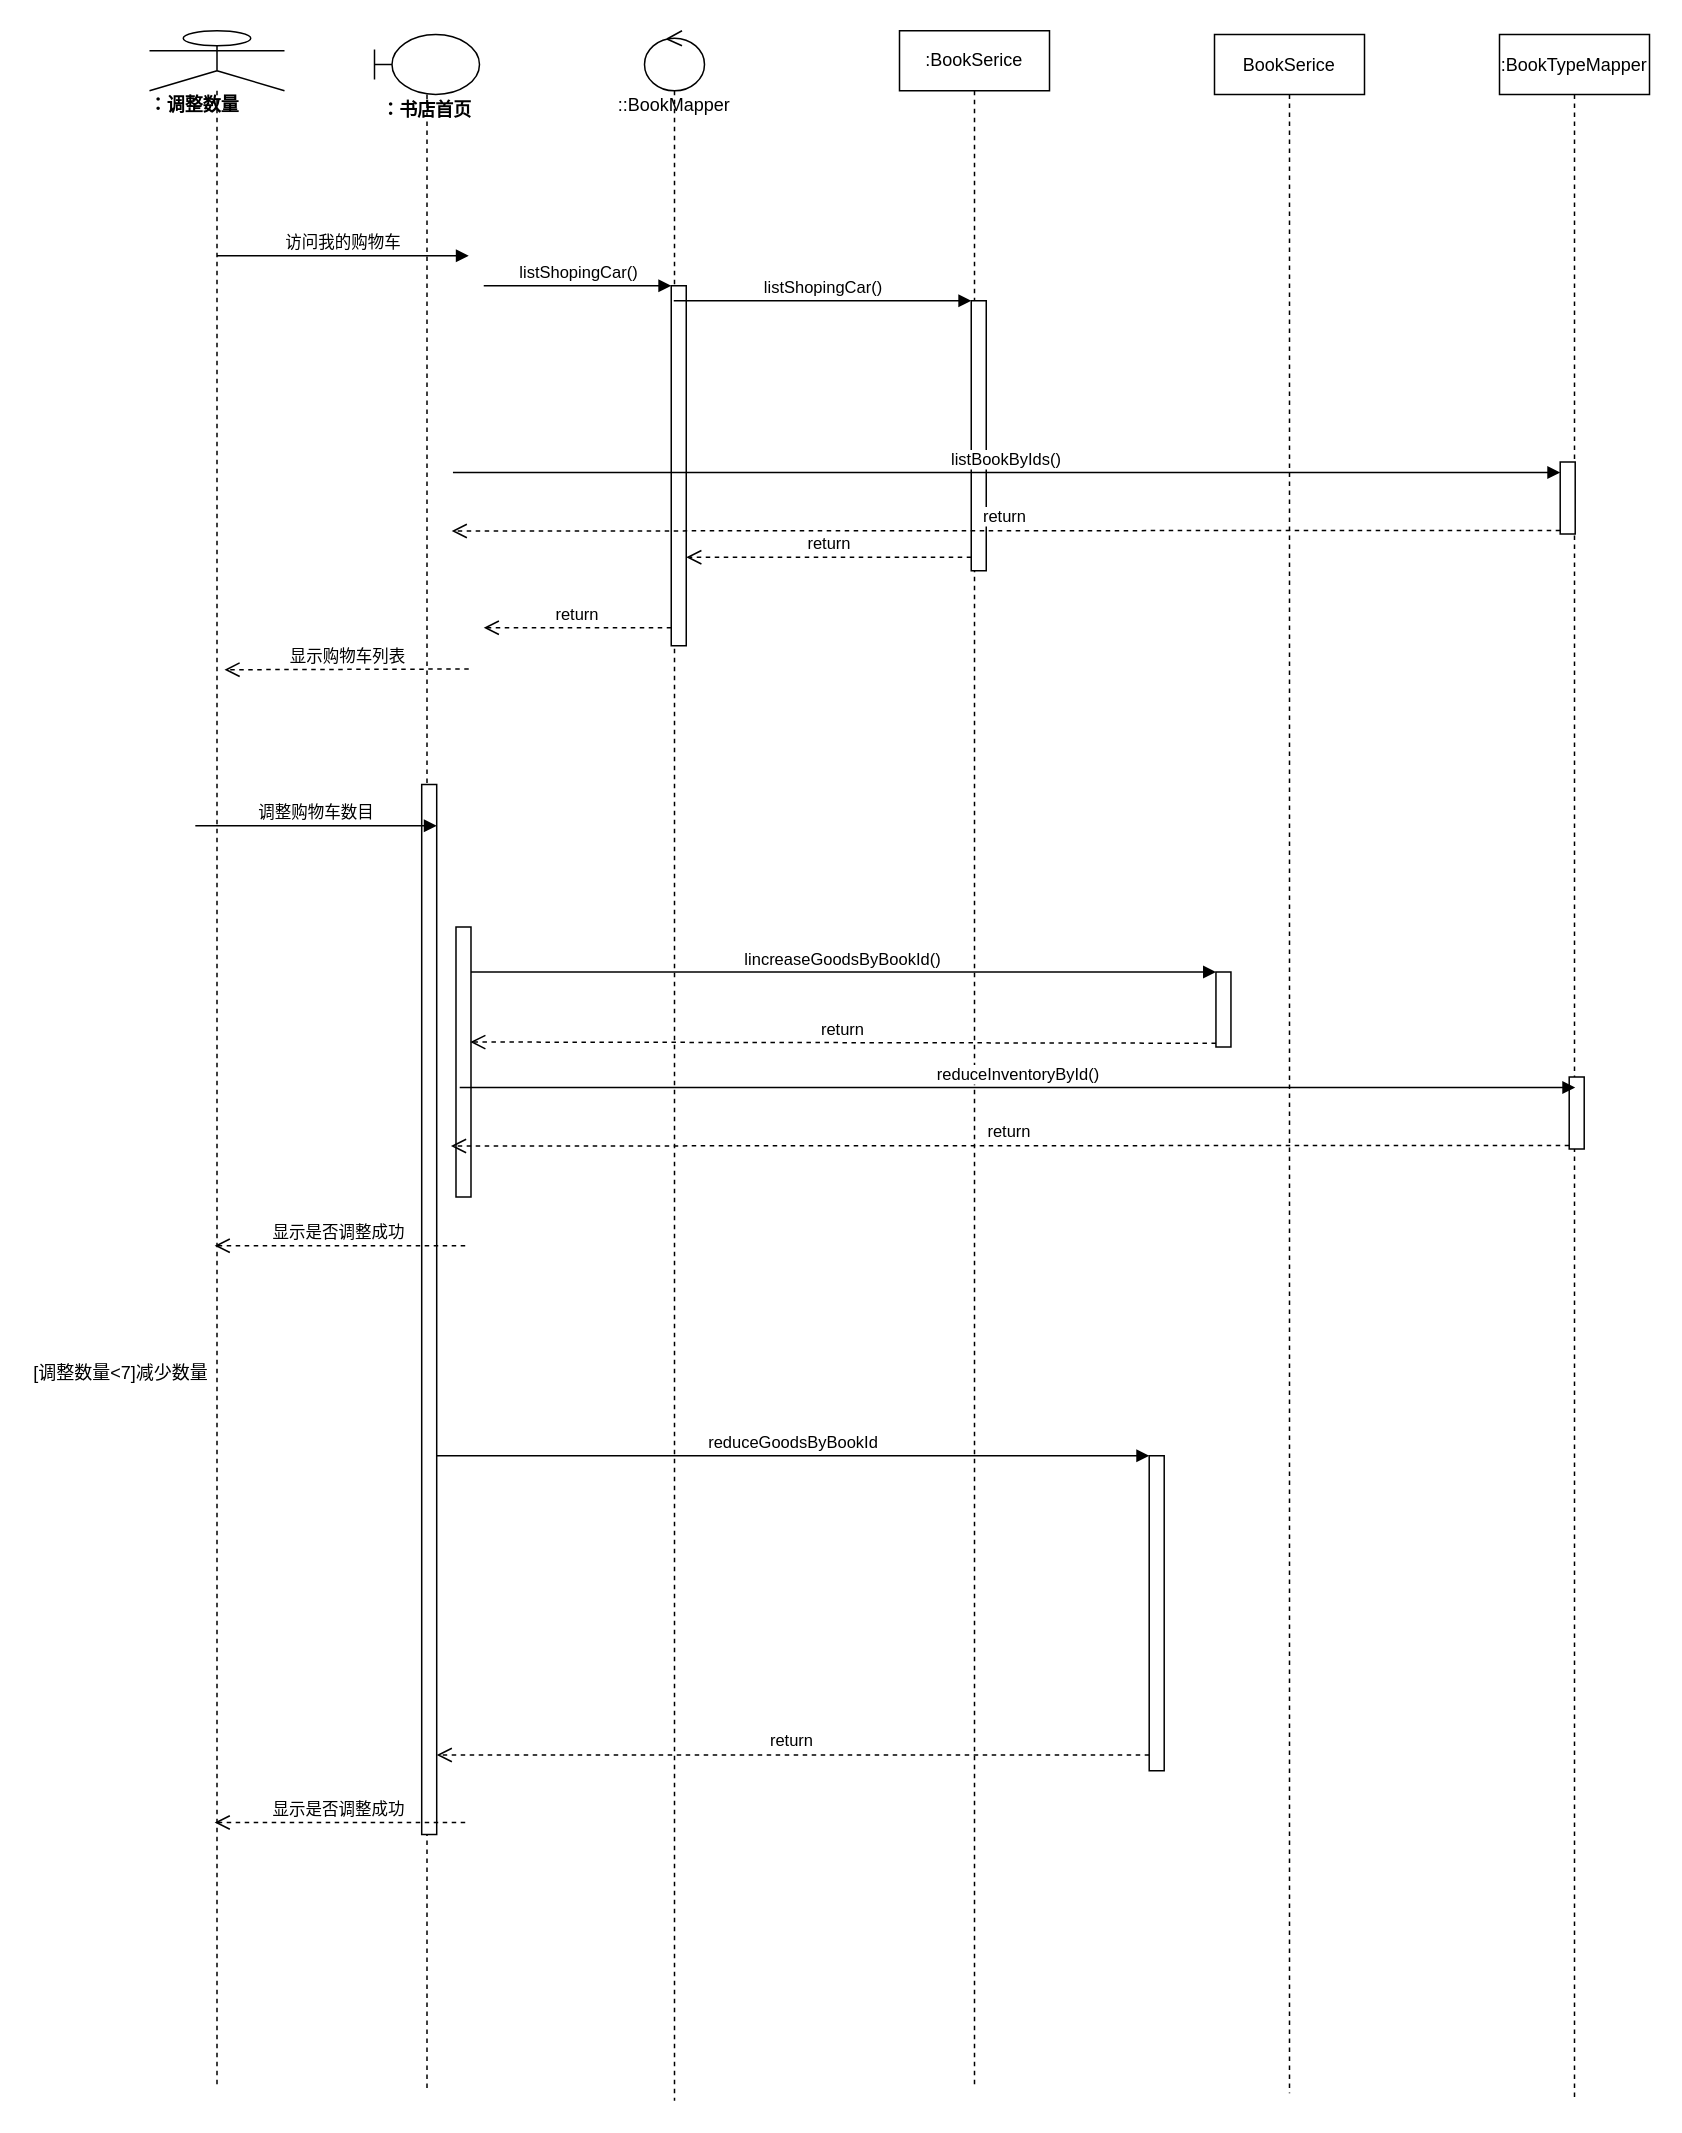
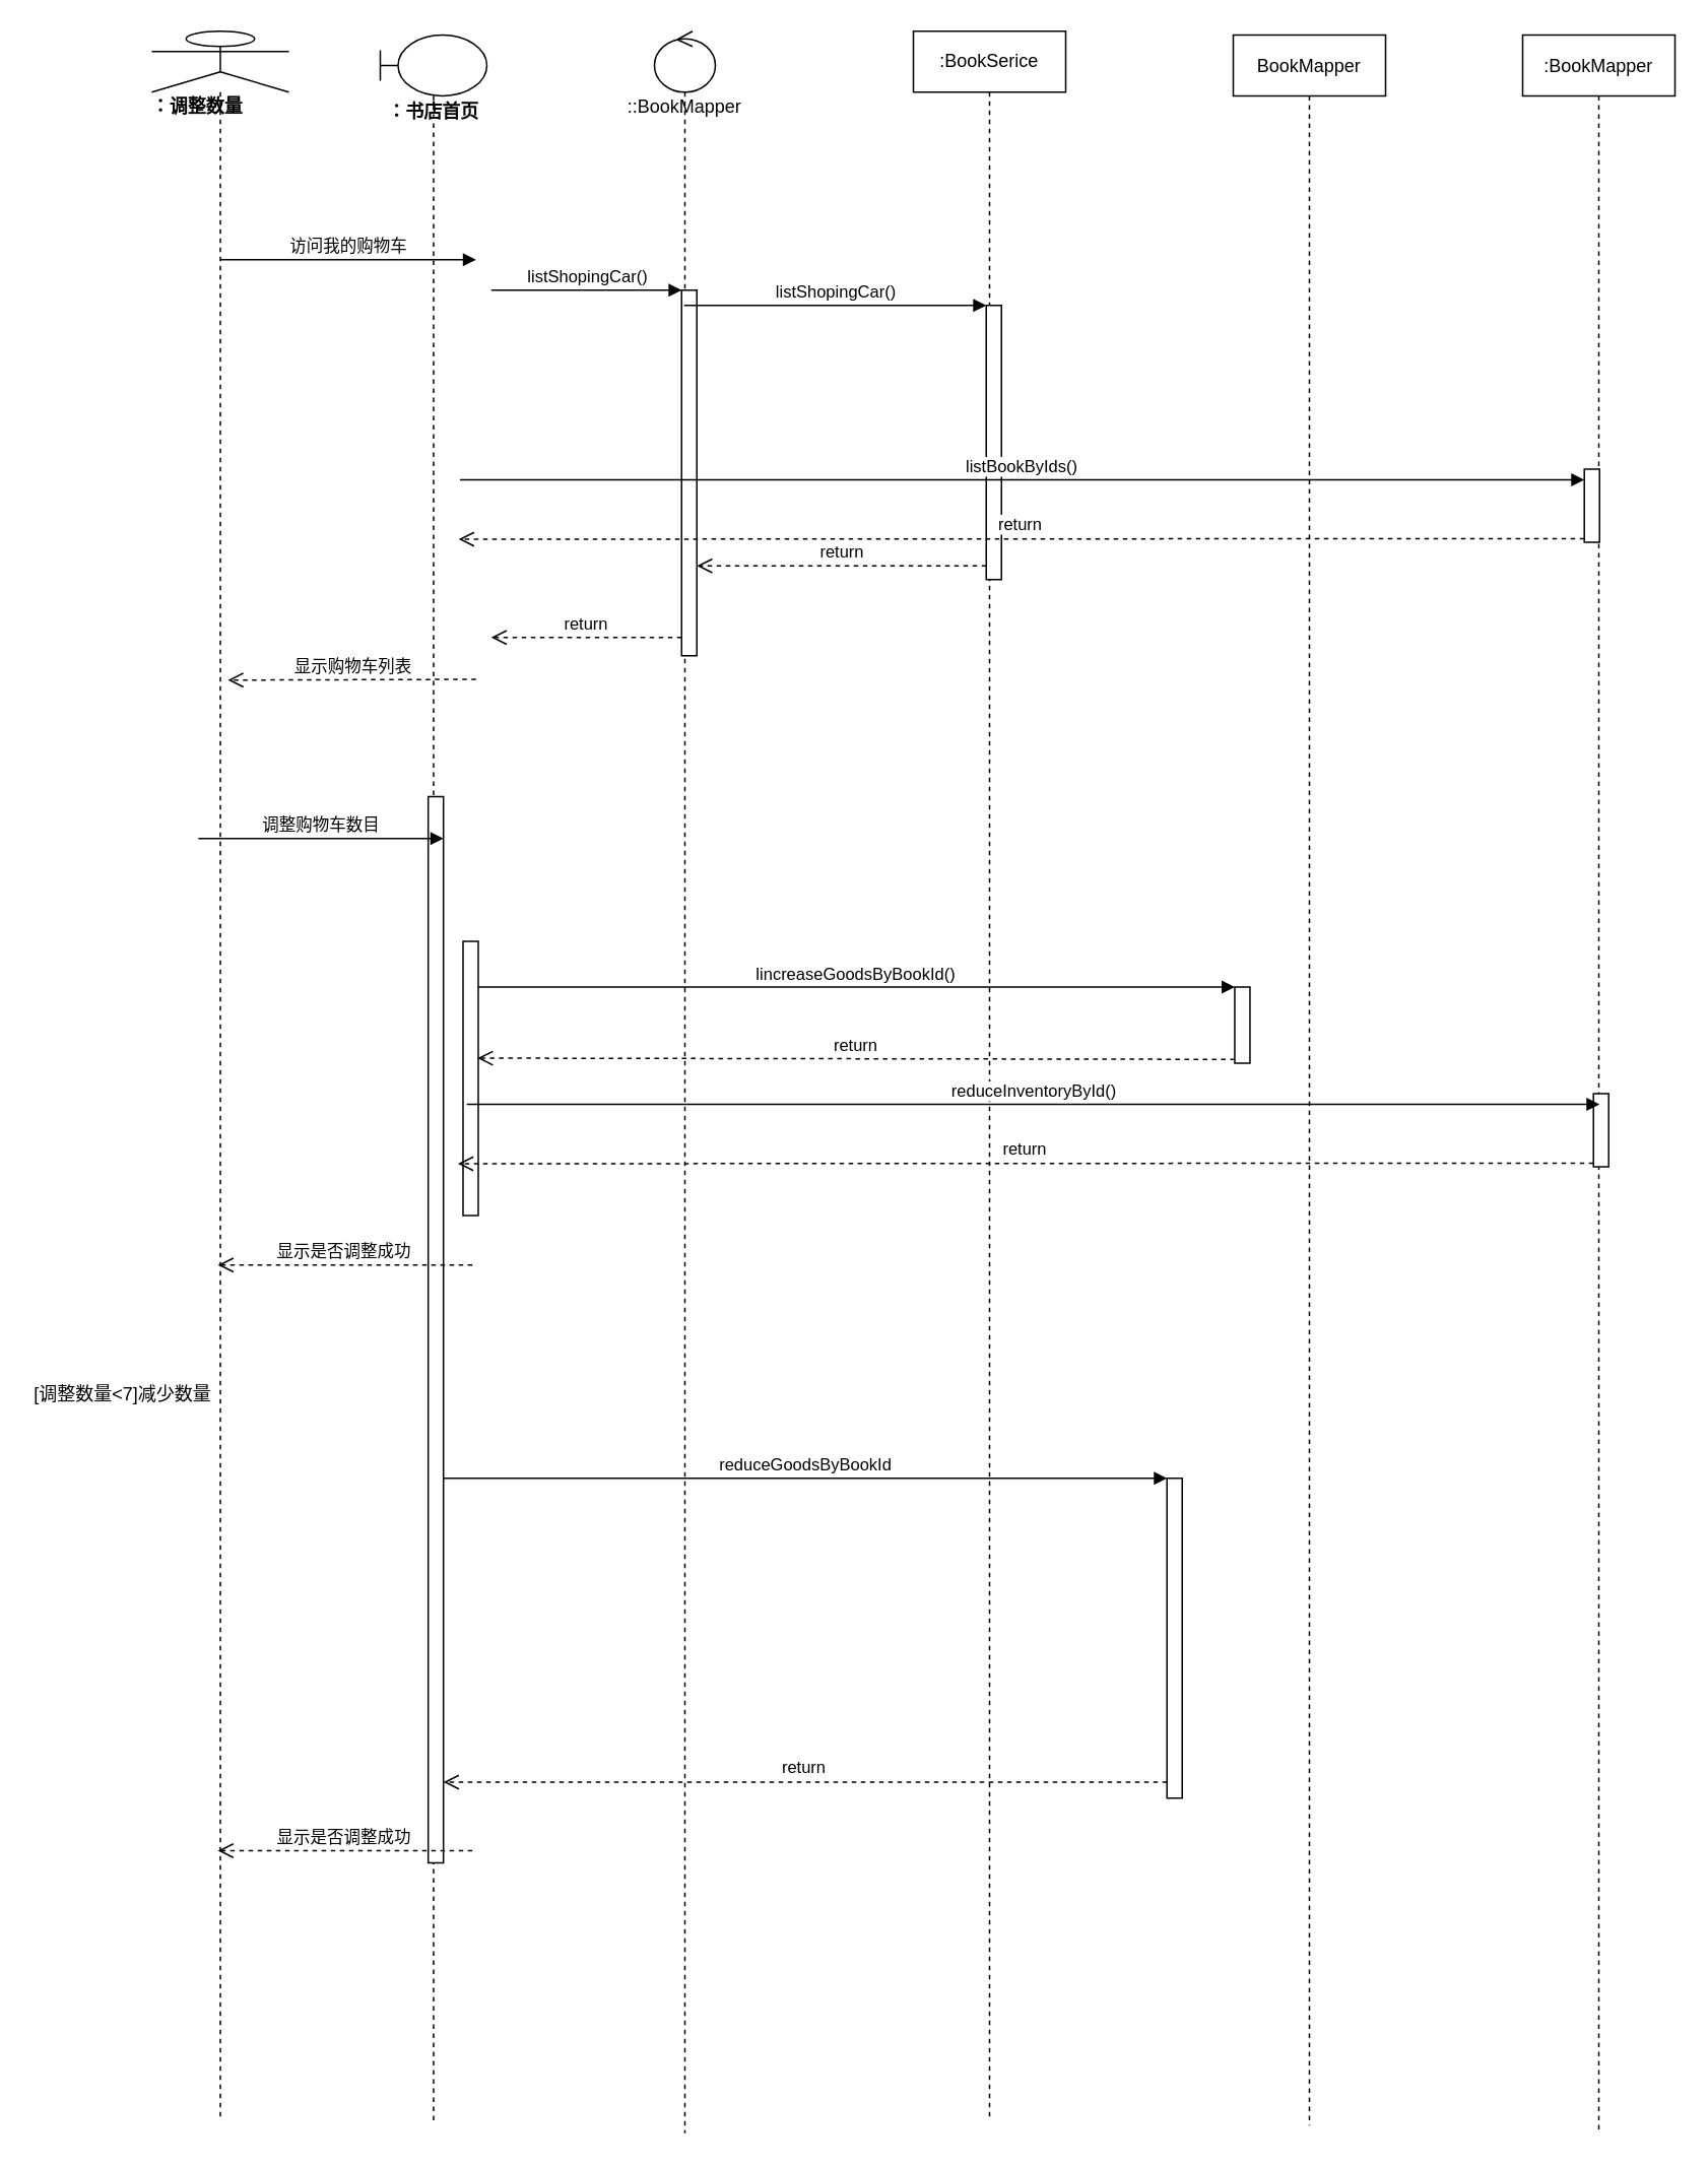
- <mxCell id="27" value="BookSerice" style="shape=umlLifeline;perimeter=lifelinePerimeter;whiteSpace=wrap;html=1;container=1;collapsible=0;recursiveResize=0;outlineConnect=0;" vertex="1" parent="1"><mxGeometry x="809" y="22.5" width="100" height="1372.5" as="geometry" /></mxCell>
+ <mxCell id="27" value="BookMapper" style="shape=umlLifeline;perimeter=lifelinePerimeter;whiteSpace=wrap;html=1;container=1;collapsible=0;recursiveResize=0;outlineConnect=0;" vertex="1" parent="1"><mxGeometry x="809" y="22.5" width="100" height="1372.5" as="geometry" /></mxCell>
- <mxCell id="16" value=":BookTypeMapper" style="shape=umlLifeline;perimeter=lifelinePerimeter;whiteSpace=wrap;html=1;container=1;collapsible=0;recursiveResize=0;outlineConnect=0;" vertex="1" parent="1"><mxGeometry x="999" y="22.5" width="100" height="1375" as="geometry" /></mxCell>
+ <mxCell id="16" value=":BookMapper" style="shape=umlLifeline;perimeter=lifelinePerimeter;whiteSpace=wrap;html=1;container=1;collapsible=0;recursiveResize=0;outlineConnect=0;" vertex="1" parent="1"><mxGeometry x="999" y="22.5" width="100" height="1375" as="geometry" /></mxCell>
